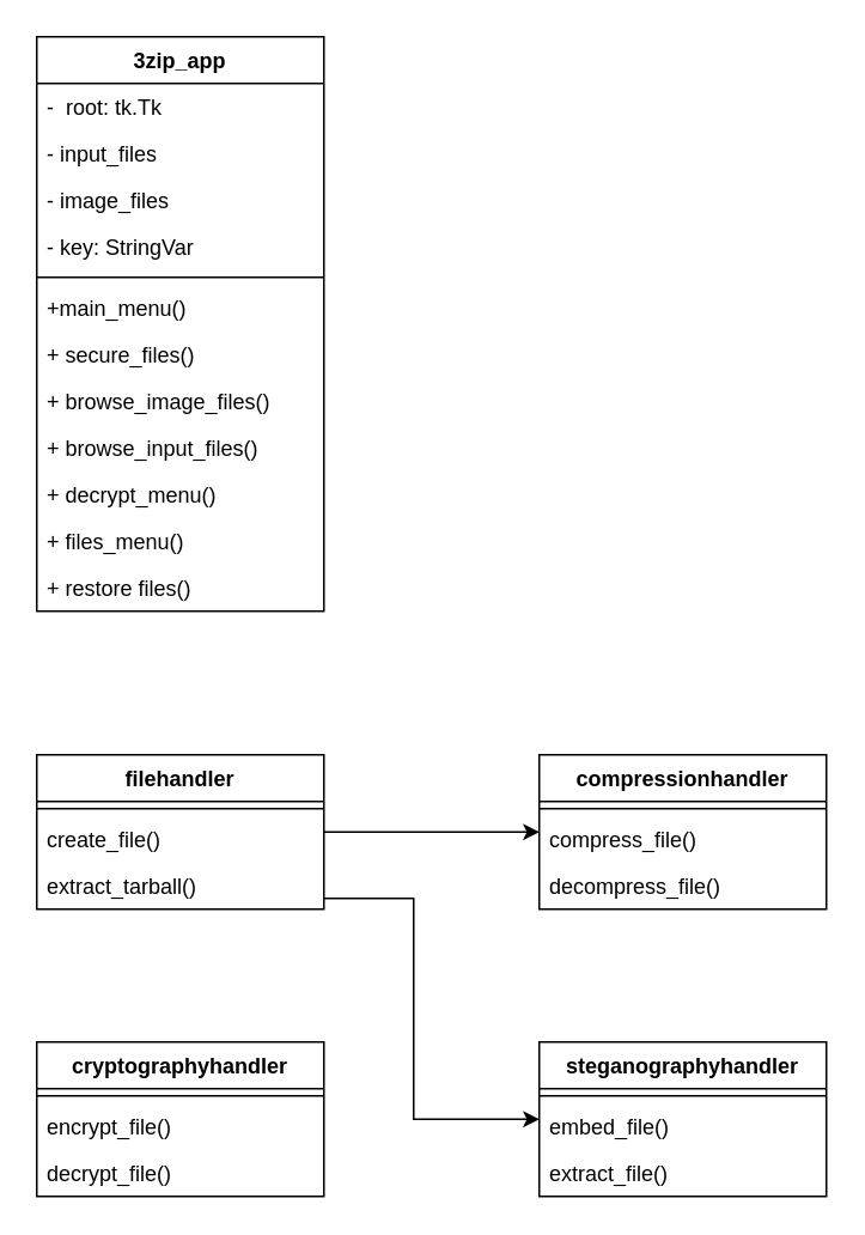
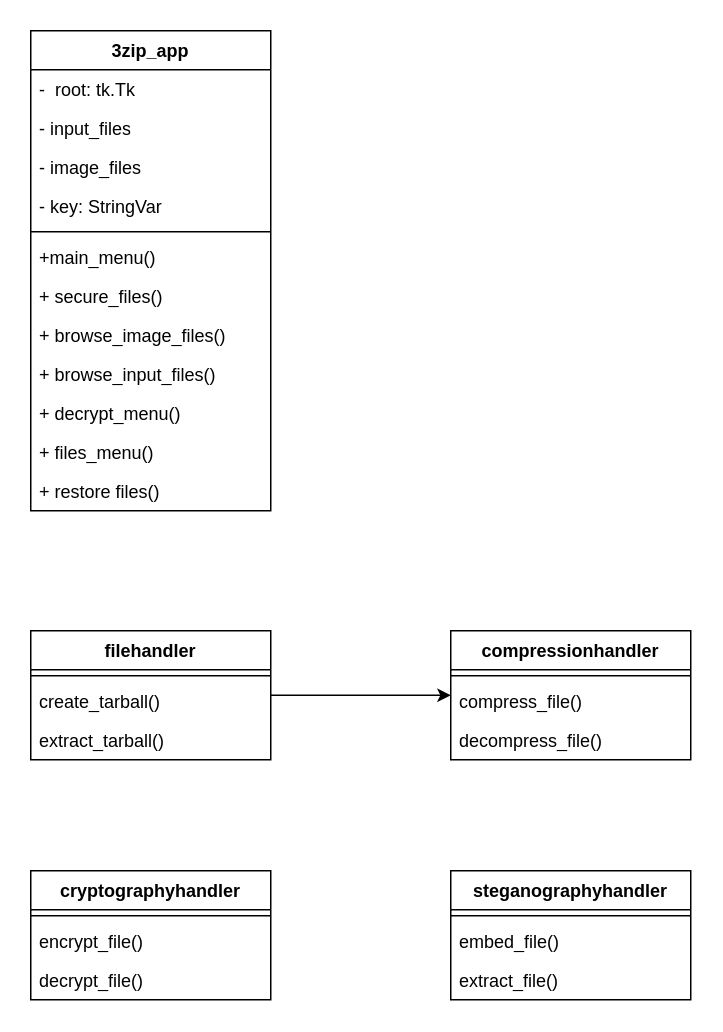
- <mxCell id="31" value="create_file()" style="text;strokeColor=none;fillColor=none;align=left;verticalAlign=top;spacingLeft=4;spacingRight=4;overflow=hidden;rotatable=0;points=[[0,0.5],[1,0.5]];portConstraint=eastwest;whiteSpace=wrap;html=1;" parent="29" vertex="1"><mxGeometry y="34" width="160" height="26" as="geometry" /></mxCell>
+ <mxCell id="31" value="create_tarball()" style="text;strokeColor=none;fillColor=none;align=left;verticalAlign=top;spacingLeft=4;spacingRight=4;overflow=hidden;rotatable=0;points=[[0,0.5],[1,0.5]];portConstraint=eastwest;whiteSpace=wrap;html=1;" parent="29" vertex="1"><mxGeometry y="34" width="160" height="26" as="geometry" /></mxCell>
- <mxCell id="28" style="edgeStyle=orthogonalEdgeStyle;rounded=0;orthogonalLoop=1;jettySize=auto;html=1;" parent="1" source="29" target="10" edge="1"><mxGeometry relative="1" as="geometry"><Array as="points"><mxPoint x="230" y="500" /><mxPoint x="230" y="623" /></Array></mxGeometry></mxCell>
